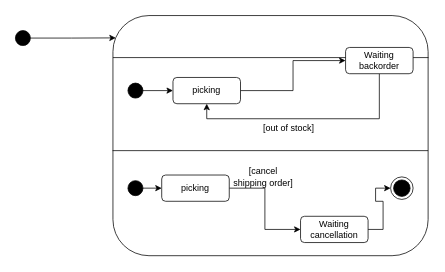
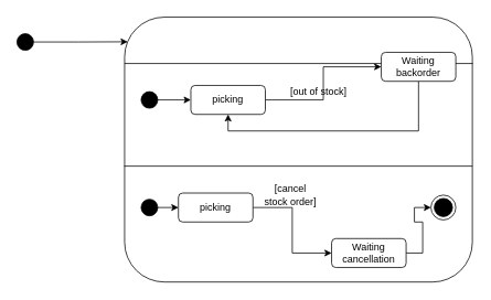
- <mxCell id="12" value="[out of stock]" style="text;html=1;align=center;verticalAlign=middle;resizable=0;points=[];autosize=1;strokeColor=none;fillColor=none;" vertex="1" parent="1"><mxGeometry x="339" y="155" width="90" height="30" as="geometry" /></mxCell>
+ <mxCell id="12" value="[out of stock]" style="text;html=1;align=center;verticalAlign=middle;resizable=0;points=[];autosize=1;strokeColor=none;fillColor=none;" vertex="1" parent="1"><mxGeometry x="339" y="95" width="90" height="30" as="geometry" /></mxCell>
- <mxCell id="21" value="[cancel &lt;br&gt;shipping order]" style="text;html=1;align=center;verticalAlign=middle;resizable=0;points=[];autosize=1;strokeColor=none;fillColor=none;" vertex="1" parent="1"><mxGeometry x="300" y="215" width="100" height="40" as="geometry" /></mxCell>
+ <mxCell id="21" value="[cancel &lt;br&gt;stock order]" style="text;html=1;align=center;verticalAlign=middle;resizable=0;points=[];autosize=1;strokeColor=none;fillColor=none;" vertex="1" parent="1"><mxGeometry x="300" y="215" width="100" height="40" as="geometry" /></mxCell>
